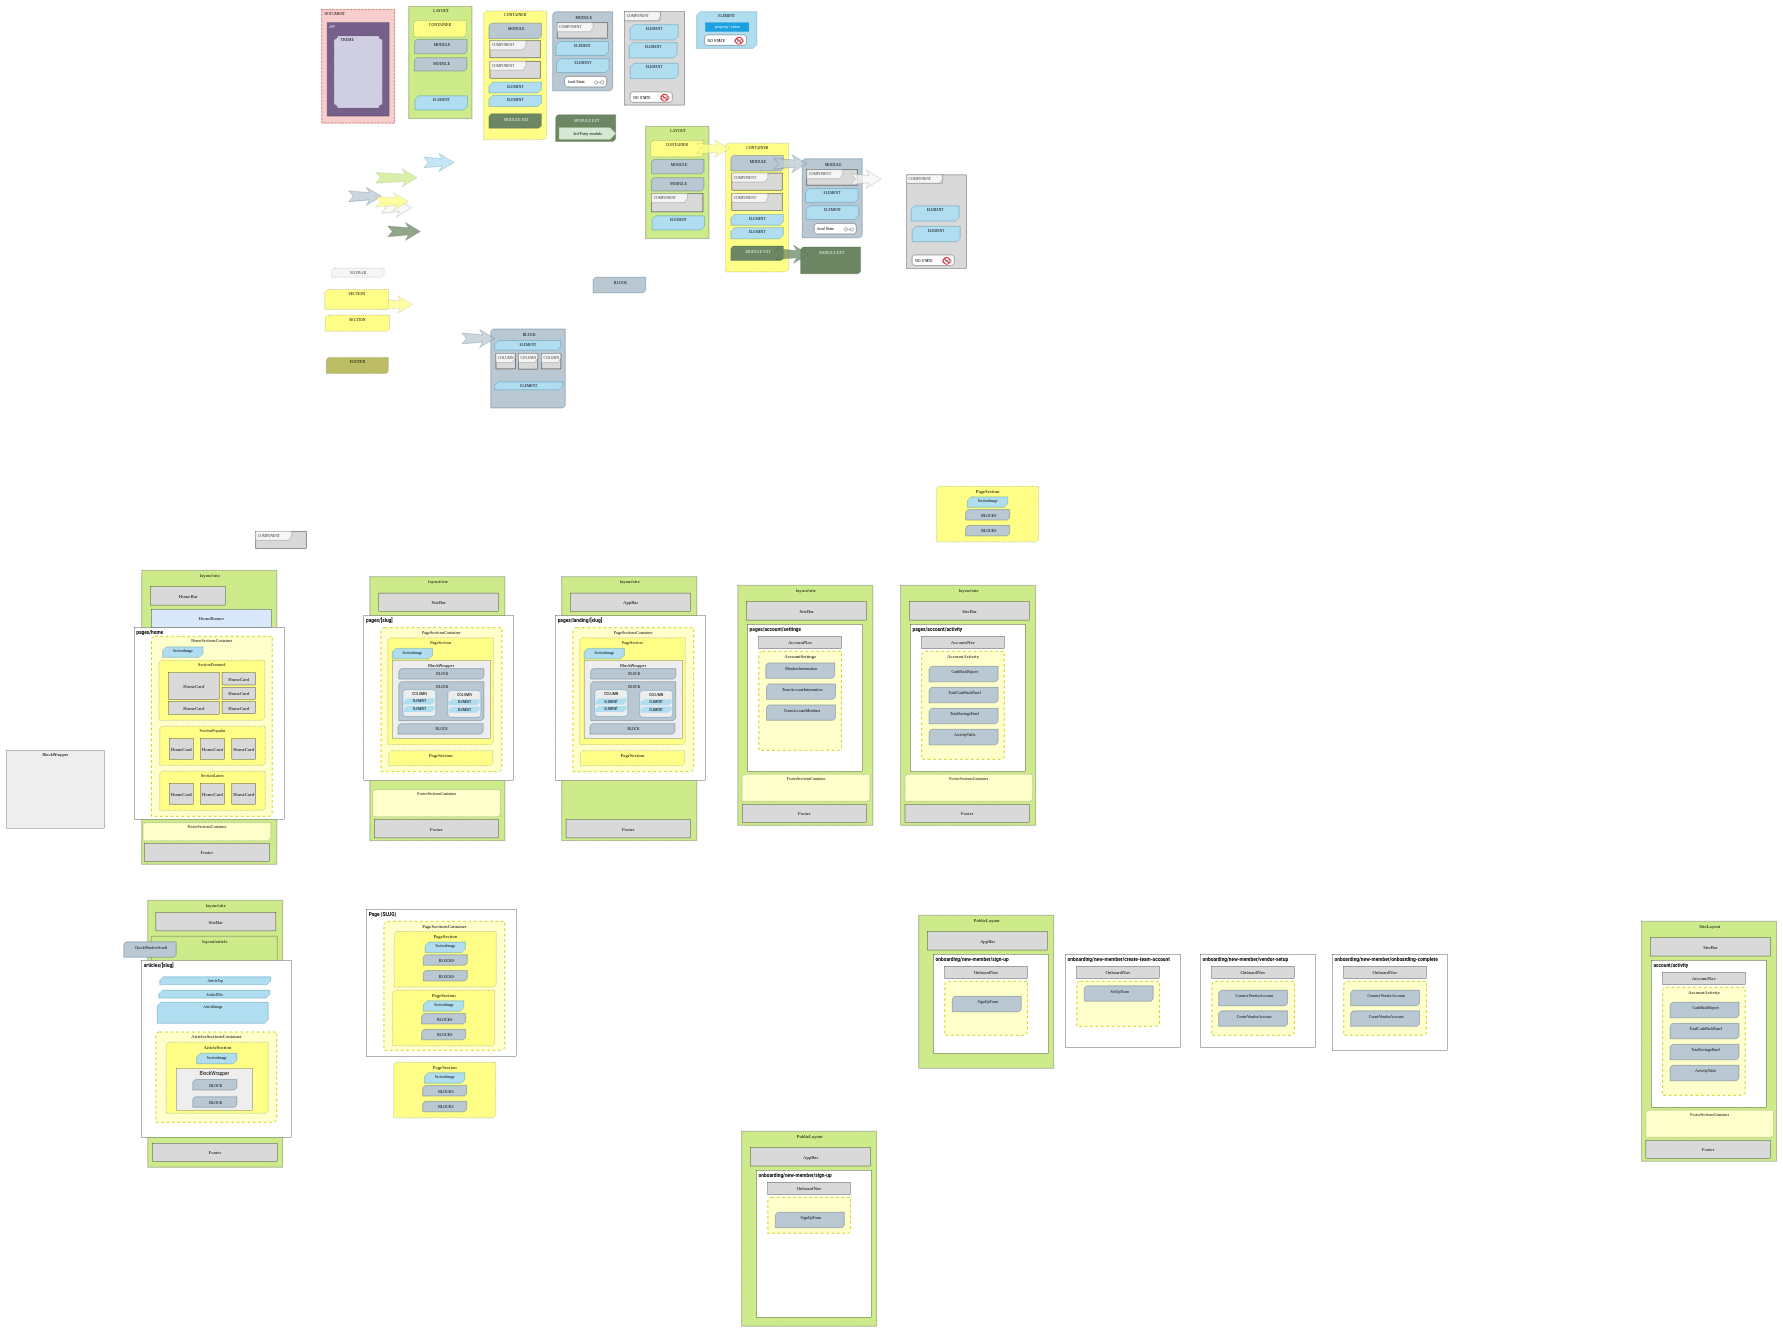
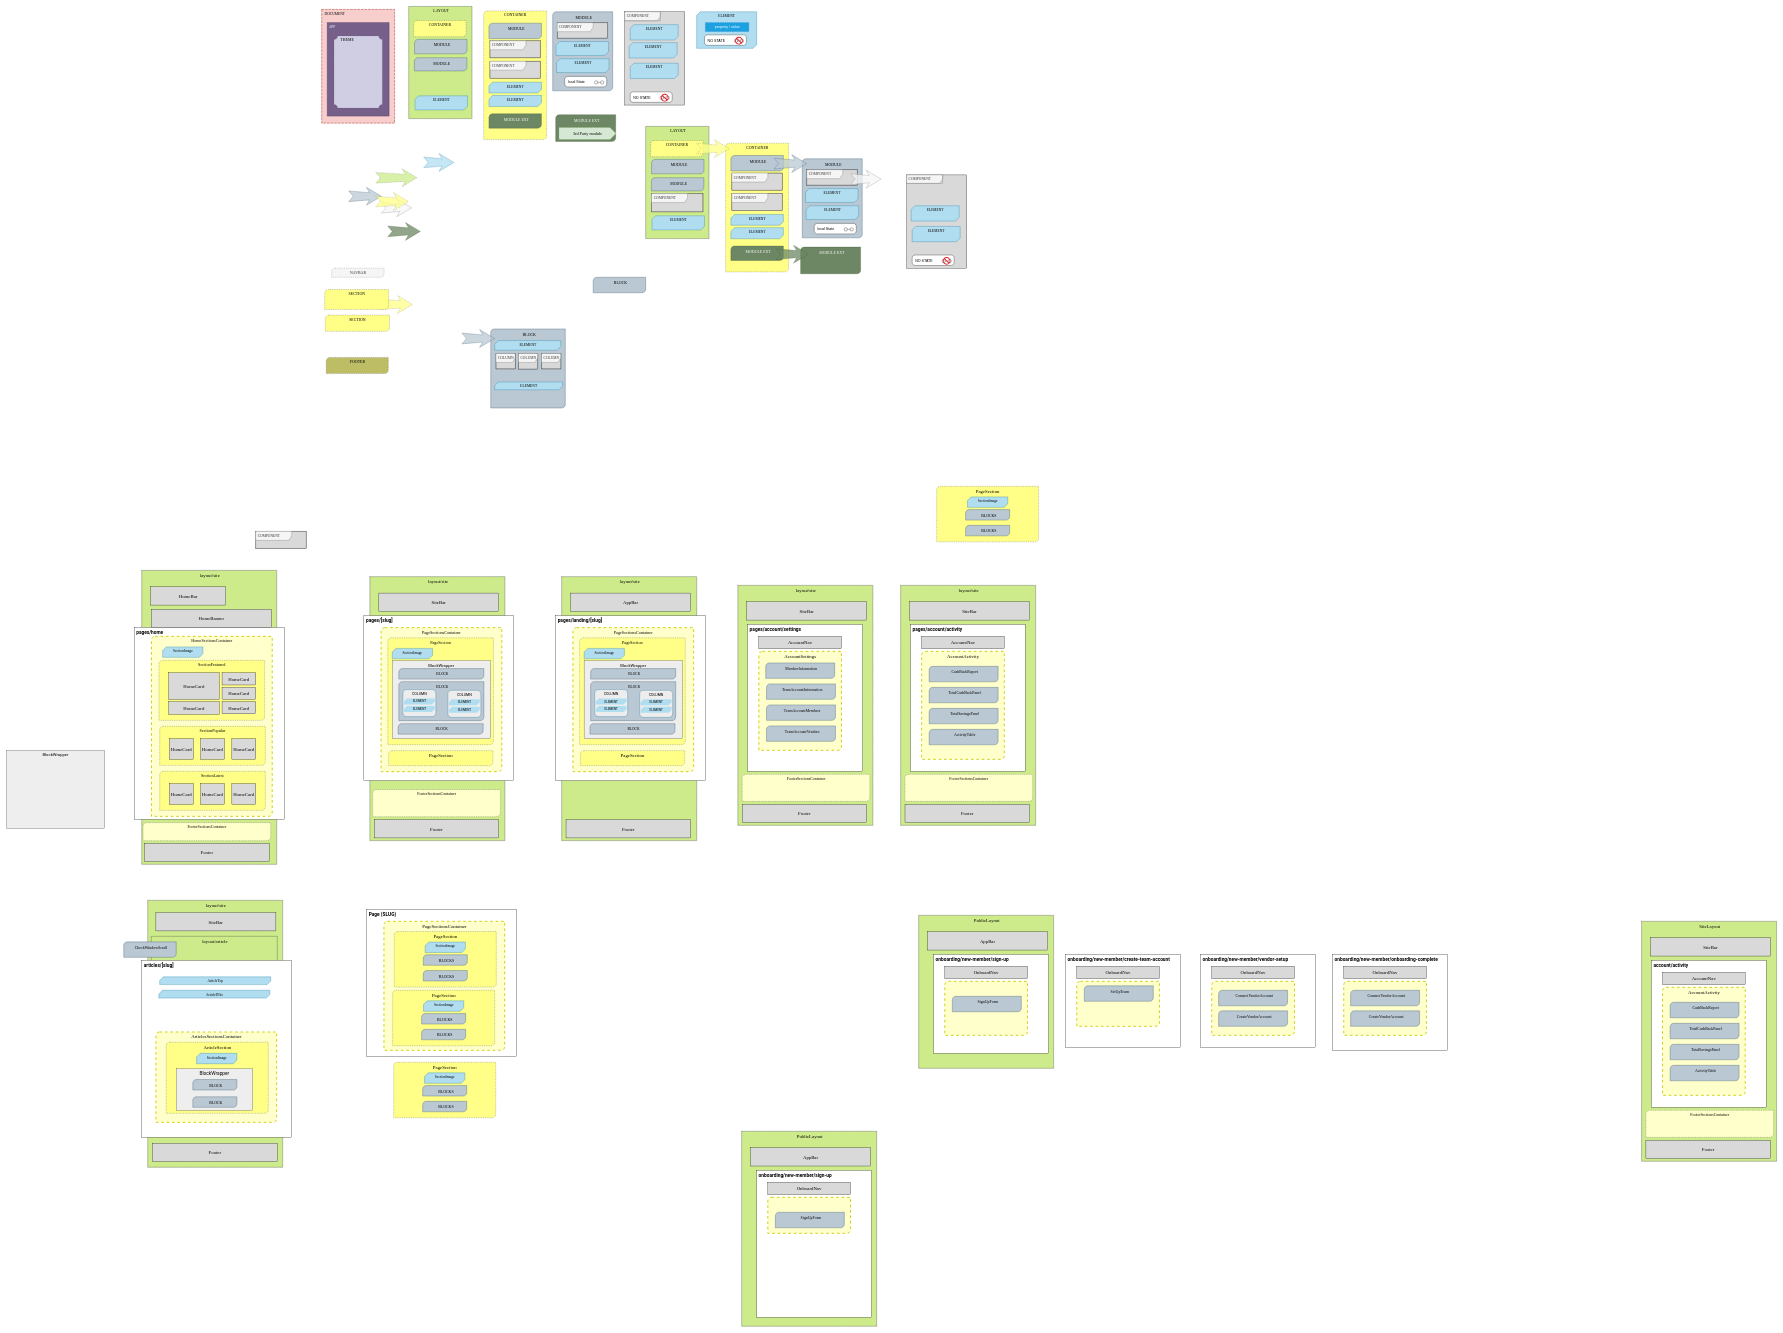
- <mxCell id="210" value="HomeBanner" style="rounded=0;glass=0;fontFamily=Roboto Mono;fontSource=https%3A%2F%2Ffonts.googleapis.com%2Fcss%3Ffamily%3DRoboto%2BMono;align=center;verticalAlign=middle;fillColor=#dae8fc;fontSize=16;" vertex="1" parent="1"><mxGeometry x="504.5" y="2030" width="400" height="61" as="geometry" /></mxCell>
+ <mxCell id="210" value="HomeBanner" style="rounded=0;glass=0;fontFamily=Roboto Mono;fontSource=https%3A%2F%2Ffonts.googleapis.com%2Fcss%3Ffamily%3DRoboto%2BMono;align=center;verticalAlign=middle;fillColor=#D9D9D9;fontSize=16;" vertex="1" parent="1"><mxGeometry x="504.5" y="2030" width="400" height="61" as="geometry" /></mxCell>
+ <mxCell id="283" value="&lt;font style=&quot;font-size: 13px&quot;&gt;TeamAccountVendors&lt;/font&gt;" style="verticalLabelPosition=middle;verticalAlign=top;html=1;shape=mxgraph.basic.diag_round_rect;dx=6;rounded=0;shadow=0;sketch=0;fontFamily=Roboto Mono;fontSize=15;align=center;points=[[0,0.25],[0,0.5],[0,0.75],[0.25,0],[0.5,0],[0.75,0],[1,0.25],[1,0.5],[1,0.75],[0.25,1],[0.5,1],[0.75,1]];snapToPoint=1;labelPosition=center;strokeColor=#23445d;whiteSpace=wrap;spacingLeft=11;spacingRight=3;spacingBottom=3;spacingTop=3;fontSource=https%3A%2F%2Ffonts.googleapis.com%2Fcss%3Ffamily%3DRoboto%2BMono;fillColor=#bac8d3;" parent="1" vertex="1"><mxGeometry x="2554.75" y="2418.47" width="230" height="51.53" as="geometry" /></mxCell>
- <mxCell id="194" value="ArticleImage" style="verticalLabelPosition=middle;verticalAlign=top;html=1;shape=mxgraph.basic.diag_snip_rect;dx=6;rounded=1;glass=0;fontFamily=Roboto Mono;fontSource=https://fonts.googleapis.com/css?family=Roboto+Mono;fillColor=#b1ddf0;strokeColor=#10739e;labelPosition=center;align=center;" parent="179" vertex="1"><mxGeometry x="111.75" y="340" width="370" height="70" as="geometry" /></mxCell>
